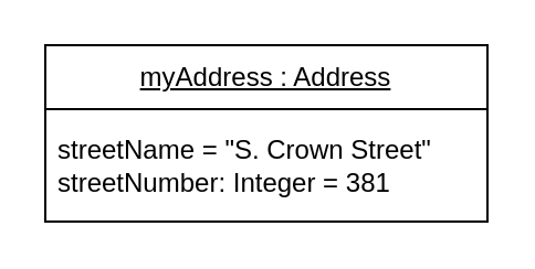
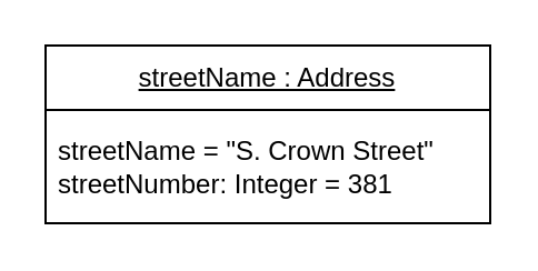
- <mxCell id="2" value="&lt;u style=&quot;font-weight: normal;&quot;&gt;myAddress : Address&lt;/u&gt;" style="swimlane;fontStyle=1;align=center;verticalAlign=middle;childLayout=stackLayout;horizontal=1;startSize=29;horizontalStack=0;resizeParent=1;resizeParentMax=0;resizeLast=0;collapsible=0;marginBottom=0;html=1;whiteSpace=wrap;" vertex="1" parent="1"><mxGeometry width="200" height="80" as="geometry" x="20" y="20" /></mxCell>
+ <mxCell id="2" value="&lt;u style=&quot;font-weight: normal;&quot;&gt;streetName : Address&lt;/u&gt;" style="swimlane;fontStyle=1;align=center;verticalAlign=middle;childLayout=stackLayout;horizontal=1;startSize=29;horizontalStack=0;resizeParent=1;resizeParentMax=0;resizeLast=0;collapsible=0;marginBottom=0;html=1;whiteSpace=wrap;" vertex="1" parent="1"><mxGeometry width="200" height="80" as="geometry" x="20" y="20" /></mxCell>
